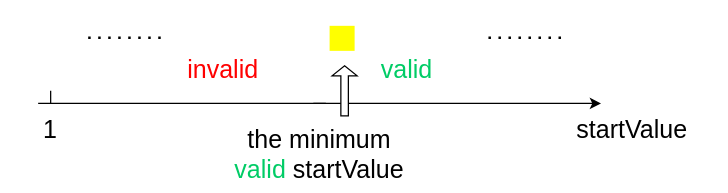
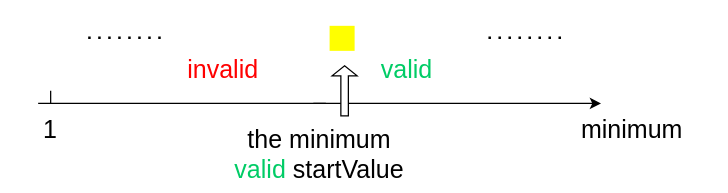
- <mxCell id="13" value="&lt;font color=&quot;#000000&quot; style=&quot;font-size: 20px&quot;&gt;startValue&lt;/font&gt;" style="text;html=1;strokeColor=none;fillColor=none;align=center;verticalAlign=middle;whiteSpace=wrap;rounded=0;sketch=0;fontColor=#FF0000;" parent="1" vertex="1"><mxGeometry x="450" y="92" width="110" height="20" as="geometry" /></mxCell>
+ <mxCell id="13" value="&lt;font color=&quot;#000000&quot; style=&quot;font-size: 20px&quot;&gt;minimum&lt;/font&gt;" style="text;html=1;strokeColor=none;fillColor=none;align=center;verticalAlign=middle;whiteSpace=wrap;rounded=0;sketch=0;fontColor=#FF0000;" parent="1" vertex="1"><mxGeometry x="450" y="92" width="110" height="20" as="geometry" /></mxCell>
